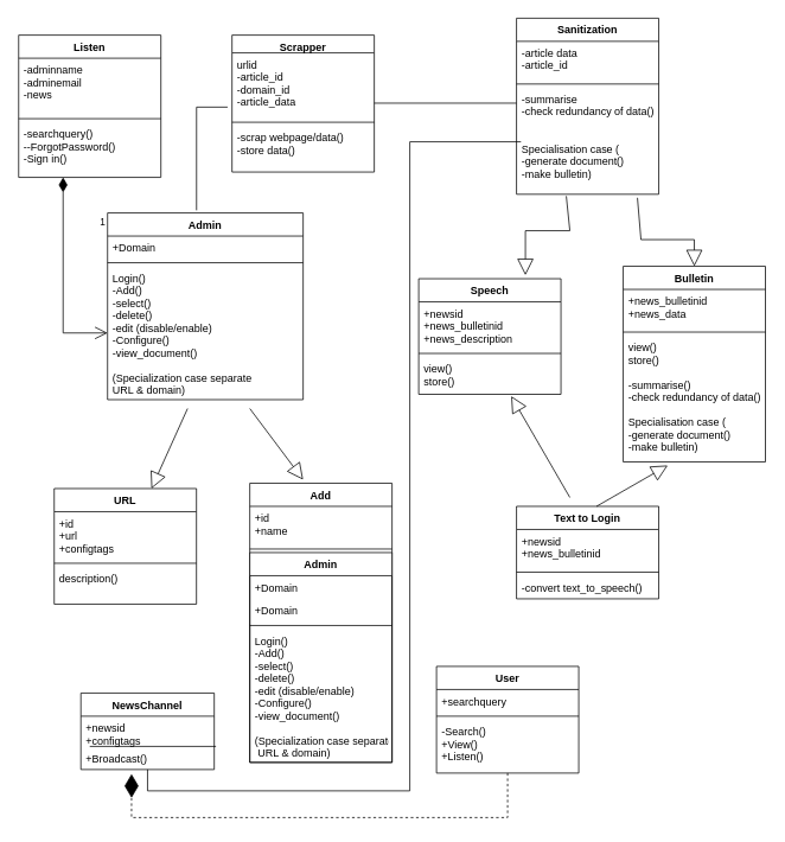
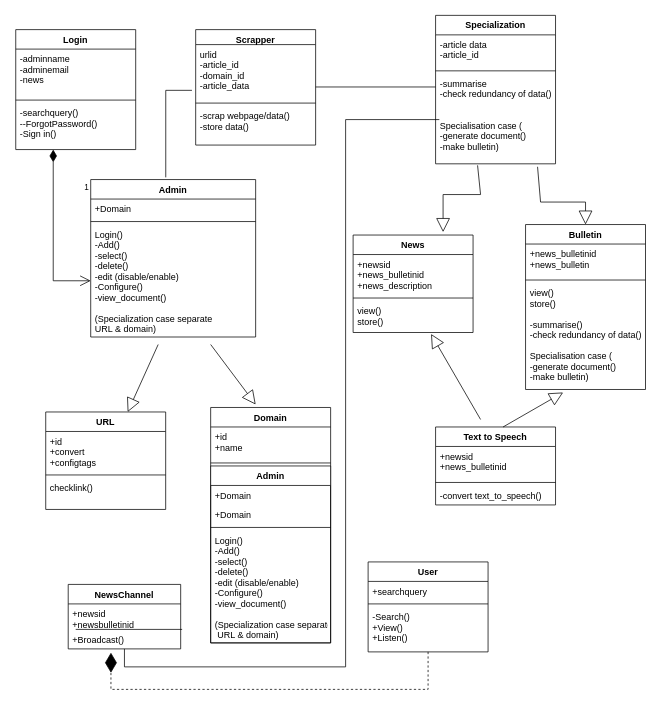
- <mxCell id="43" value="Sanitization" style="swimlane;fontStyle=1;align=center;verticalAlign=top;childLayout=stackLayout;horizontal=1;startSize=26;horizontalStack=0;resizeParent=1;resizeParentMax=0;resizeLast=0;collapsible=1;marginBottom=0;" vertex="1" parent="1"><mxGeometry x="580" y="20" width="160" height="198" as="geometry" /></mxCell>
+ <mxCell id="43" value="Specialization" style="swimlane;fontStyle=1;align=center;verticalAlign=top;childLayout=stackLayout;horizontal=1;startSize=26;horizontalStack=0;resizeParent=1;resizeParentMax=0;resizeLast=0;collapsible=1;marginBottom=0;" vertex="1" parent="1"><mxGeometry x="580" y="20" width="160" height="198" as="geometry" /></mxCell>
- <mxCell id="39" value="Listen" style="swimlane;fontStyle=1;align=center;verticalAlign=top;childLayout=stackLayout;horizontal=1;startSize=26;horizontalStack=0;resizeParent=1;resizeParentMax=0;resizeLast=0;collapsible=1;marginBottom=0;" vertex="1" parent="1"><mxGeometry x="20" y="39" width="160" height="160" as="geometry"><mxRectangle x="50" y="-360" width="70" height="26" as="alternateBounds" /></mxGeometry></mxCell>
+ <mxCell id="39" value="Login" style="swimlane;fontStyle=1;align=center;verticalAlign=top;childLayout=stackLayout;horizontal=1;startSize=26;horizontalStack=0;resizeParent=1;resizeParentMax=0;resizeLast=0;collapsible=1;marginBottom=0;" vertex="1" parent="1"><mxGeometry x="20" y="39" width="160" height="160" as="geometry"><mxRectangle x="50" y="-360" width="70" height="26" as="alternateBounds" /></mxGeometry></mxCell>
- <mxCell id="26" value="Speech" style="swimlane;fontStyle=1;align=center;verticalAlign=top;childLayout=stackLayout;horizontal=1;startSize=26;horizontalStack=0;resizeParent=1;resizeParentMax=0;resizeLast=0;collapsible=1;marginBottom=0;" vertex="1" parent="1"><mxGeometry x="470" y="313" width="160" height="130" as="geometry"><mxRectangle x="470" y="-226" width="60" height="26" as="alternateBounds" /></mxGeometry></mxCell>
+ <mxCell id="26" value="News" style="swimlane;fontStyle=1;align=center;verticalAlign=top;childLayout=stackLayout;horizontal=1;startSize=26;horizontalStack=0;resizeParent=1;resizeParentMax=0;resizeLast=0;collapsible=1;marginBottom=0;" vertex="1" parent="1"><mxGeometry x="470" y="313" width="160" height="130" as="geometry"><mxRectangle x="470" y="-226" width="60" height="26" as="alternateBounds" /></mxGeometry></mxCell>
- <mxCell id="31" value="+news_bulletinid&#10;+news_data" style="text;strokeColor=none;fillColor=none;align=left;verticalAlign=top;spacingLeft=4;spacingRight=4;overflow=hidden;rotatable=0;points=[[0,0.5],[1,0.5]];portConstraint=eastwest;" vertex="1" parent="30"><mxGeometry y="26" width="160" height="44" as="geometry" /></mxCell>
+ <mxCell id="31" value="+news_bulletinid&#10;+news_bulletin" style="text;strokeColor=none;fillColor=none;align=left;verticalAlign=top;spacingLeft=4;spacingRight=4;overflow=hidden;rotatable=0;points=[[0,0.5],[1,0.5]];portConstraint=eastwest;" vertex="1" parent="30"><mxGeometry y="26" width="160" height="44" as="geometry" /></mxCell>
- <mxCell id="6" value="Add" style="swimlane;fontStyle=1;align=center;verticalAlign=top;childLayout=stackLayout;horizontal=1;startSize=26;horizontalStack=0;resizeParent=1;resizeParentMax=0;resizeLast=0;collapsible=1;marginBottom=0;" vertex="1" parent="1"><mxGeometry x="280" y="543" width="160" height="314" as="geometry"><mxRectangle x="280" y="4" width="100" height="26" as="alternateBounds" /></mxGeometry></mxCell>
+ <mxCell id="6" value="Domain" style="swimlane;fontStyle=1;align=center;verticalAlign=top;childLayout=stackLayout;horizontal=1;startSize=26;horizontalStack=0;resizeParent=1;resizeParentMax=0;resizeLast=0;collapsible=1;marginBottom=0;" vertex="1" parent="1"><mxGeometry x="280" y="543" width="160" height="314" as="geometry"><mxRectangle x="280" y="4" width="100" height="26" as="alternateBounds" /></mxGeometry></mxCell>
- <mxCell id="2" value="Text to Login" style="swimlane;fontStyle=1;align=center;verticalAlign=top;childLayout=stackLayout;horizontal=1;startSize=26;horizontalStack=0;resizeParent=1;resizeParentMax=0;resizeLast=0;collapsible=1;marginBottom=0;" vertex="1" parent="1"><mxGeometry x="580" y="569" width="160" height="104" as="geometry"><mxRectangle x="580" y="30" width="120" height="26" as="alternateBounds" /></mxGeometry></mxCell>
+ <mxCell id="2" value="Text to Speech" style="swimlane;fontStyle=1;align=center;verticalAlign=top;childLayout=stackLayout;horizontal=1;startSize=26;horizontalStack=0;resizeParent=1;resizeParentMax=0;resizeLast=0;collapsible=1;marginBottom=0;" vertex="1" parent="1"><mxGeometry x="580" y="569" width="160" height="104" as="geometry"><mxRectangle x="580" y="30" width="120" height="26" as="alternateBounds" /></mxGeometry></mxCell>
- <mxCell id="15" value="+id&#10;+url&#10;+configtags" style="text;strokeColor=none;fillColor=none;align=left;verticalAlign=top;spacingLeft=4;spacingRight=4;overflow=hidden;rotatable=0;points=[[0,0.5],[1,0.5]];portConstraint=eastwest;" vertex="1" parent="14"><mxGeometry y="26" width="160" height="54" as="geometry" /></mxCell>
+ <mxCell id="15" value="+id&#10;+convert&#10;+configtags" style="text;strokeColor=none;fillColor=none;align=left;verticalAlign=top;spacingLeft=4;spacingRight=4;overflow=hidden;rotatable=0;points=[[0,0.5],[1,0.5]];portConstraint=eastwest;" vertex="1" parent="14"><mxGeometry y="26" width="160" height="54" as="geometry" /></mxCell>
- <mxCell id="17" value="description()" style="text;strokeColor=none;fillColor=none;align=left;verticalAlign=top;spacingLeft=4;spacingRight=4;overflow=hidden;rotatable=0;points=[[0,0.5],[1,0.5]];portConstraint=eastwest;" vertex="1" parent="14"><mxGeometry y="88" width="160" height="42" as="geometry" /></mxCell>
+ <mxCell id="17" value="checklink()" style="text;strokeColor=none;fillColor=none;align=left;verticalAlign=top;spacingLeft=4;spacingRight=4;overflow=hidden;rotatable=0;points=[[0,0.5],[1,0.5]];portConstraint=eastwest;" vertex="1" parent="14"><mxGeometry y="88" width="160" height="42" as="geometry" /></mxCell>
- <mxCell id="24" value="+newsid&#10;+configtags" style="text;strokeColor=none;fillColor=none;align=left;verticalAlign=top;spacingLeft=4;spacingRight=4;overflow=hidden;rotatable=0;points=[[0,0.5],[1,0.5]];portConstraint=eastwest;" vertex="1" parent="22"><mxGeometry y="26" width="150" height="34" as="geometry" /></mxCell>
+ <mxCell id="24" value="+newsid&#10;+newsbulletinid" style="text;strokeColor=none;fillColor=none;align=left;verticalAlign=top;spacingLeft=4;spacingRight=4;overflow=hidden;rotatable=0;points=[[0,0.5],[1,0.5]];portConstraint=eastwest;" vertex="1" parent="22"><mxGeometry y="26" width="150" height="34" as="geometry" /></mxCell>
